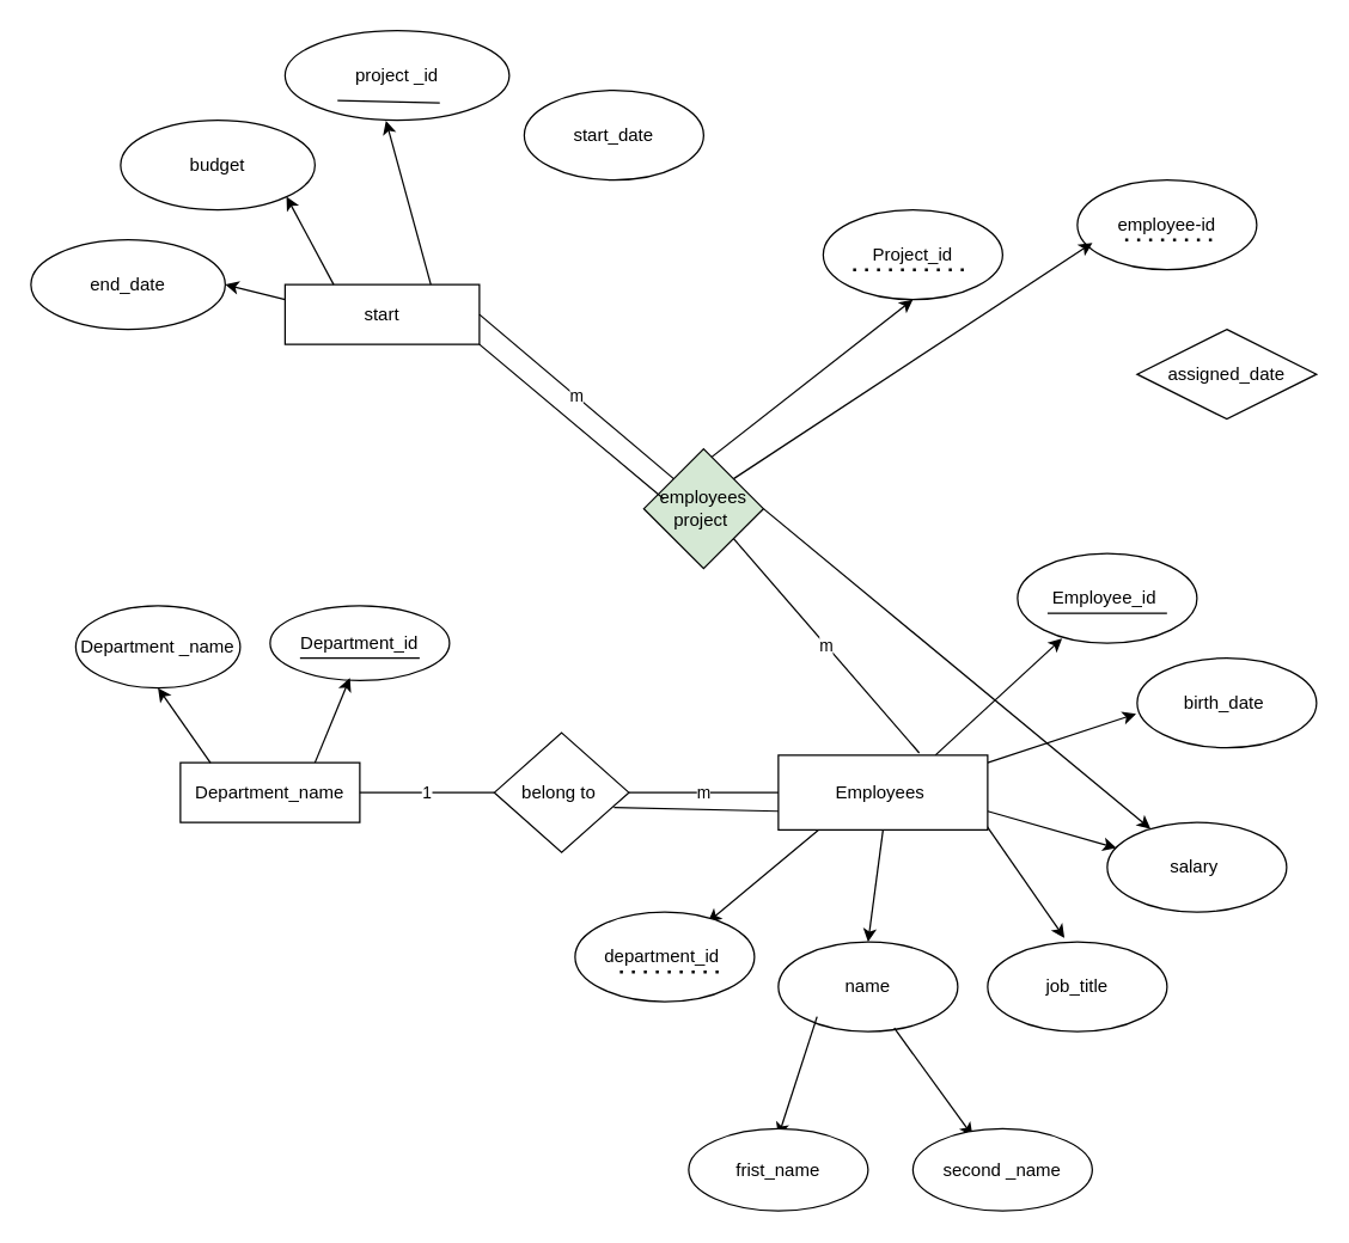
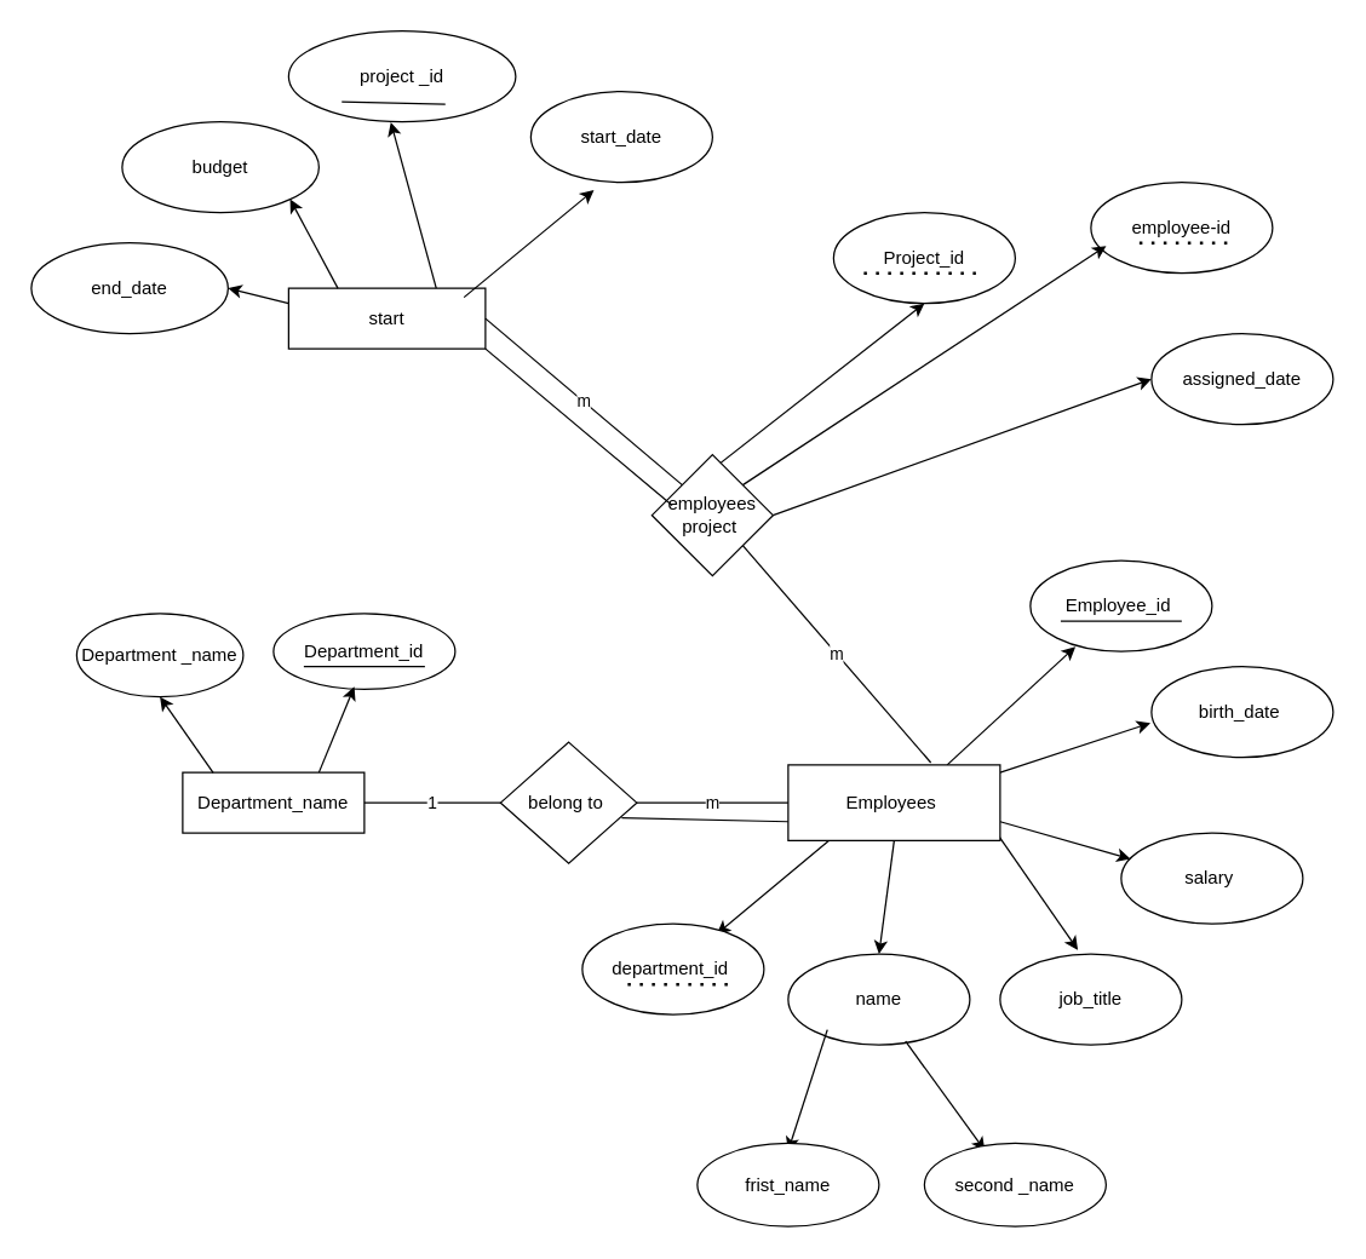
+ <mxCell id="50" value="" style="endArrow=classic;html=1;rounded=0;entryX=0.347;entryY=1.086;entryDx=0;entryDy=0;entryPerimeter=0;exitX=0.891;exitY=0.15;exitDx=0;exitDy=0;exitPerimeter=0;" parent="1" source="14" target="26" edge="1"><mxGeometry width="50" height="50" relative="1" as="geometry"><mxPoint x="480" y="320" as="sourcePoint" /><mxPoint x="530" y="270" as="targetPoint" /></mxGeometry></mxCell>
- <mxCell id="25" value="assigned_date" style="rhombus;whiteSpace=wrap;html=1;" parent="1" vertex="1"><mxGeometry x="760" y="220" width="120" height="60" as="geometry" /></mxCell>
+ <mxCell id="25" value="assigned_date" style="ellipse;whiteSpace=wrap;html=1;" parent="1" vertex="1"><mxGeometry x="760" y="220" width="120" height="60" as="geometry" /></mxCell>
- <mxCell id="48" value="employees project&amp;nbsp;" style="rhombus;whiteSpace=wrap;html=1;fillColor=#d5e8d4;" parent="1" vertex="1"><mxGeometry x="430" y="300" width="80" height="80" as="geometry" /></mxCell>
+ <mxCell id="48" value="employees project&amp;nbsp;" style="rhombus;whiteSpace=wrap;html=1;" parent="1" vertex="1"><mxGeometry x="430" y="300" width="80" height="80" as="geometry" /></mxCell>
- <mxCell id="15" value="" style="endArrow=classic;html=1;rounded=0;exitX=1;exitY=0.5;exitDx=0;exitDy=0;" parent="1" source="48" target="23" edge="1"><mxGeometry width="50" height="50" relative="1" as="geometry"><mxPoint x="530" y="330" as="sourcePoint" /><mxPoint x="591.7" y="209.76" as="targetPoint" /></mxGeometry></mxCell>
+ <mxCell id="15" value="" style="endArrow=classic;html=1;rounded=0;exitX=1;exitY=0.5;exitDx=0;exitDy=0;entryX=0;entryY=0.5;entryDx=0;entryDy=0;" parent="1" source="48" target="25" edge="1"><mxGeometry width="50" height="50" relative="1" as="geometry"><mxPoint x="530" y="330" as="sourcePoint" /><mxPoint x="591.7" y="209.76" as="targetPoint" /></mxGeometry></mxCell>
